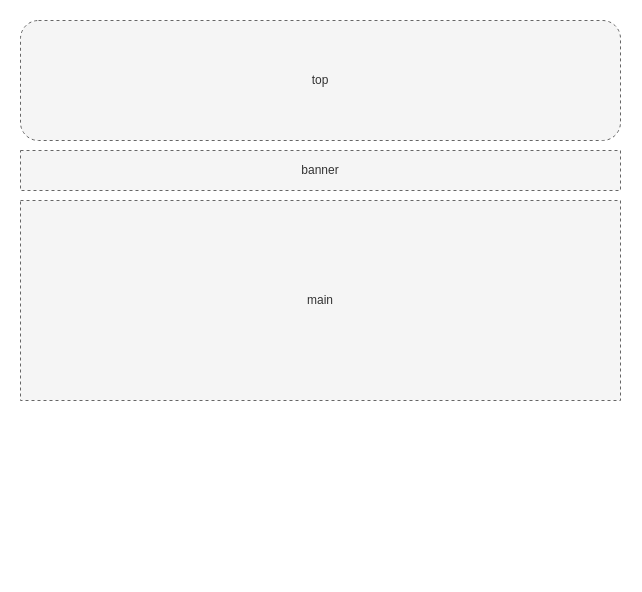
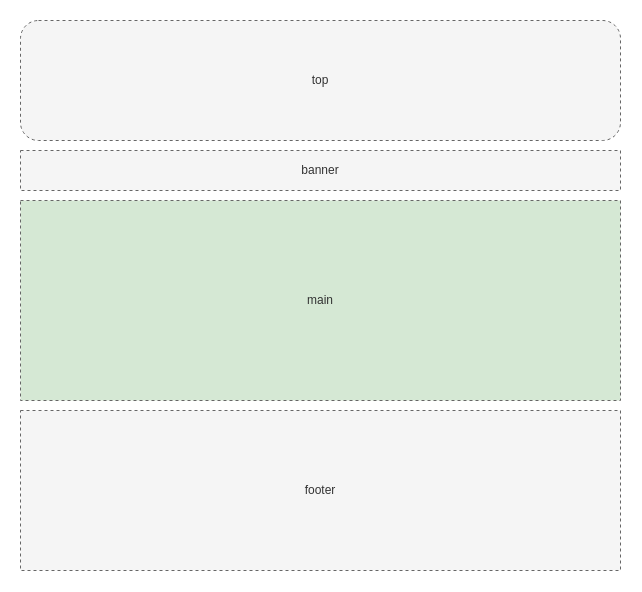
- <mxCell id="4" value="main" style="rounded=0;whiteSpace=wrap;html=1;dashed=1;fillColor=#f5f5f5;fontColor=#333333;strokeColor=#666666;" parent="1" vertex="1"><mxGeometry x="20" y="200" width="600" height="200" as="geometry" /></mxCell>
+ <mxCell id="4" value="main" style="rounded=0;whiteSpace=wrap;html=1;dashed=1;fillColor=#d5e8d4;fontColor=#333333;strokeColor=#666666;" parent="1" vertex="1"><mxGeometry x="20" y="200" width="600" height="200" as="geometry" /></mxCell>
+ <mxCell id="5" value="footer" style="rounded=0;whiteSpace=wrap;html=1;dashed=1;fillColor=#f5f5f5;fontColor=#333333;strokeColor=#666666;" parent="1" vertex="1"><mxGeometry x="20" y="410" width="600" height="160" as="geometry" /></mxCell>
